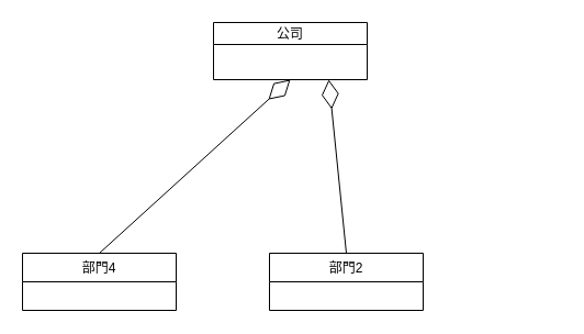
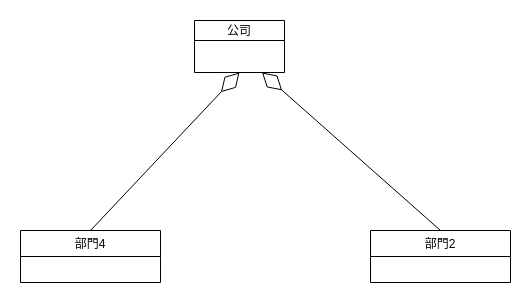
- <mxCell id="2" value="公司" style="swimlane;fontStyle=0;childLayout=stackLayout;horizontal=1;startSize=20;fillColor=none;horizontalStack=0;resizeParent=1;resizeParentMax=0;resizeLast=0;collapsible=1;marginBottom=0;" vertex="1" parent="1"><mxGeometry x="194" y="20" width="140" height="52" as="geometry" /></mxCell>
+ <mxCell id="2" value="公司" style="swimlane;fontStyle=0;childLayout=stackLayout;horizontal=1;startSize=20;fillColor=none;horizontalStack=0;resizeParent=1;resizeParentMax=0;resizeLast=0;collapsible=1;marginBottom=0;" vertex="1" parent="1"><mxGeometry x="194" y="20" width="90" height="52" as="geometry" /></mxCell>
- <mxCell id="4" value="部門2" style="swimlane;fontStyle=0;childLayout=stackLayout;horizontal=1;startSize=26;fillColor=none;horizontalStack=0;resizeParent=1;resizeParentMax=0;resizeLast=0;collapsible=1;marginBottom=0;" vertex="1" parent="1"><mxGeometry x="245" y="230" width="140" height="52" as="geometry" /></mxCell>
+ <mxCell id="4" value="部門2" style="swimlane;fontStyle=0;childLayout=stackLayout;horizontal=1;startSize=26;fillColor=none;horizontalStack=0;resizeParent=1;resizeParentMax=0;resizeLast=0;collapsible=1;marginBottom=0;" vertex="1" parent="1"><mxGeometry x="370" y="230" width="140" height="52" as="geometry" /></mxCell>
